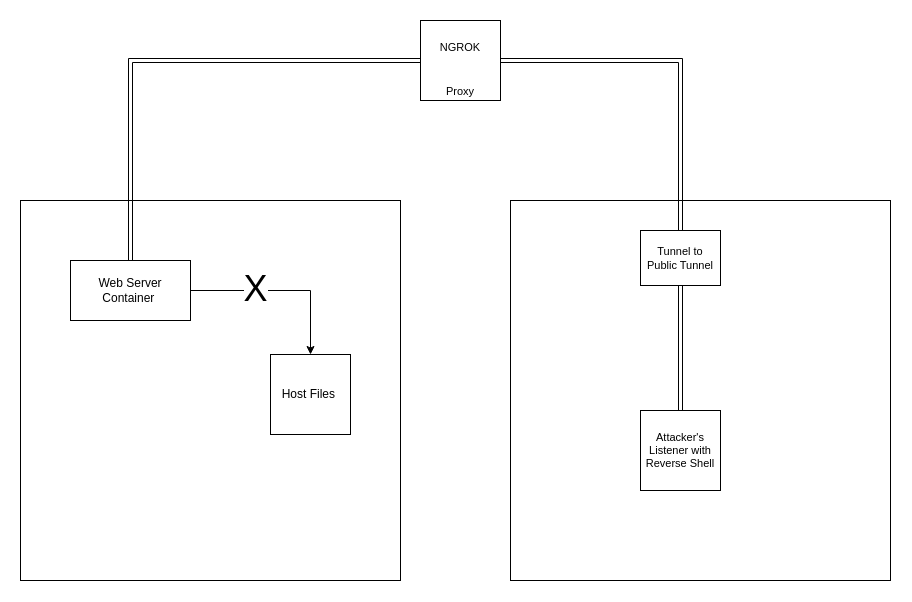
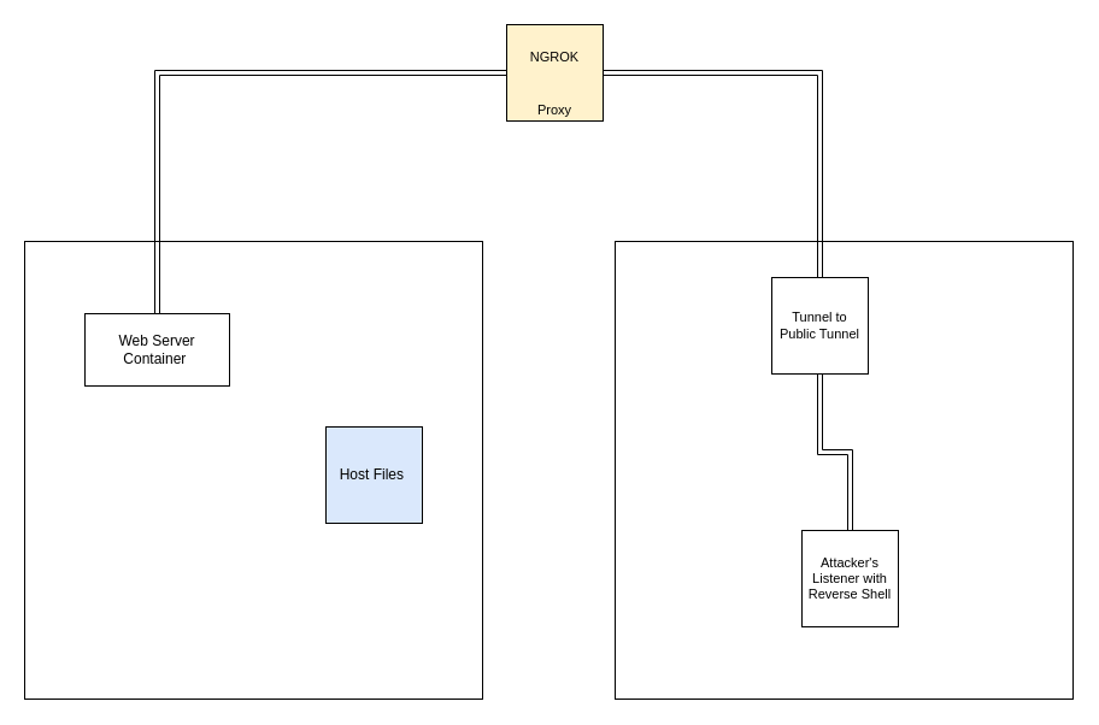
- <mxCell id="10" value="&lt;font style=&quot;font-size: 11px;&quot;&gt;NGROK&lt;br&gt;Proxy&lt;br&gt;&lt;/font&gt;" style="whiteSpace=wrap;html=1;aspect=fixed;fontSize=36;" vertex="1" parent="1"><mxGeometry x="420" y="20" width="80" height="80" as="geometry" /></mxCell>
+ <mxCell id="10" value="&lt;font style=&quot;font-size: 11px;&quot;&gt;NGROK&lt;br&gt;Proxy&lt;br&gt;&lt;/font&gt;" style="whiteSpace=wrap;html=1;aspect=fixed;fontSize=36;fillColor=#fff2cc;" vertex="1" parent="1"><mxGeometry x="420" y="20" width="80" height="80" as="geometry" /></mxCell>
- <mxCell id="13" value="Tunnel to Public Tunnel" style="whiteSpace=wrap;html=1;aspect=fixed;fontSize=11;" vertex="1" parent="1"><mxGeometry x="640" y="230" width="80" height="55" as="geometry" /></mxCell>
+ <mxCell id="13" value="Tunnel to Public Tunnel" style="whiteSpace=wrap;html=1;aspect=fixed;fontSize=11;" vertex="1" parent="1"><mxGeometry x="640" y="230" width="80" height="80" as="geometry" /></mxCell>
- <mxCell id="7" style="edgeStyle=orthogonalEdgeStyle;rounded=0;orthogonalLoop=1;jettySize=auto;html=1;entryX=0.5;entryY=0;entryDx=0;entryDy=0;" edge="1" parent="3" source="5" target="6"><mxGeometry relative="1" as="geometry" /></mxCell>
- <mxCell id="8" value="&lt;font style=&quot;font-size: 36px;&quot;&gt;X&lt;/font&gt;" style="edgeLabel;html=1;align=center;verticalAlign=middle;resizable=0;points=[];" vertex="1" connectable="0" parent="7"><mxGeometry x="-0.304" y="3" relative="1" as="geometry"><mxPoint as="offset" /></mxGeometry></mxCell>
- <mxCell id="6" value="Host Files&amp;nbsp;" style="whiteSpace=wrap;html=1;aspect=fixed;" vertex="1" parent="3"><mxGeometry x="250" y="154" width="80" height="80" as="geometry" /></mxCell>
+ <mxCell id="6" value="Host Files&amp;nbsp;" style="whiteSpace=wrap;html=1;aspect=fixed;fillColor=#dae8fc;" vertex="1" parent="3"><mxGeometry x="250" y="154" width="80" height="80" as="geometry" /></mxCell>
- <mxCell id="11" value="Attacker's Listener with Reverse Shell" style="whiteSpace=wrap;html=1;aspect=fixed;fontSize=11;" vertex="1" parent="1"><mxGeometry x="640" y="410" width="80" height="80" as="geometry" /></mxCell>
+ <mxCell id="11" value="Attacker's Listener with Reverse Shell" style="whiteSpace=wrap;html=1;aspect=fixed;fontSize=11;" vertex="1" parent="1"><mxGeometry x="665" y="440" width="80" height="80" as="geometry" /></mxCell>
